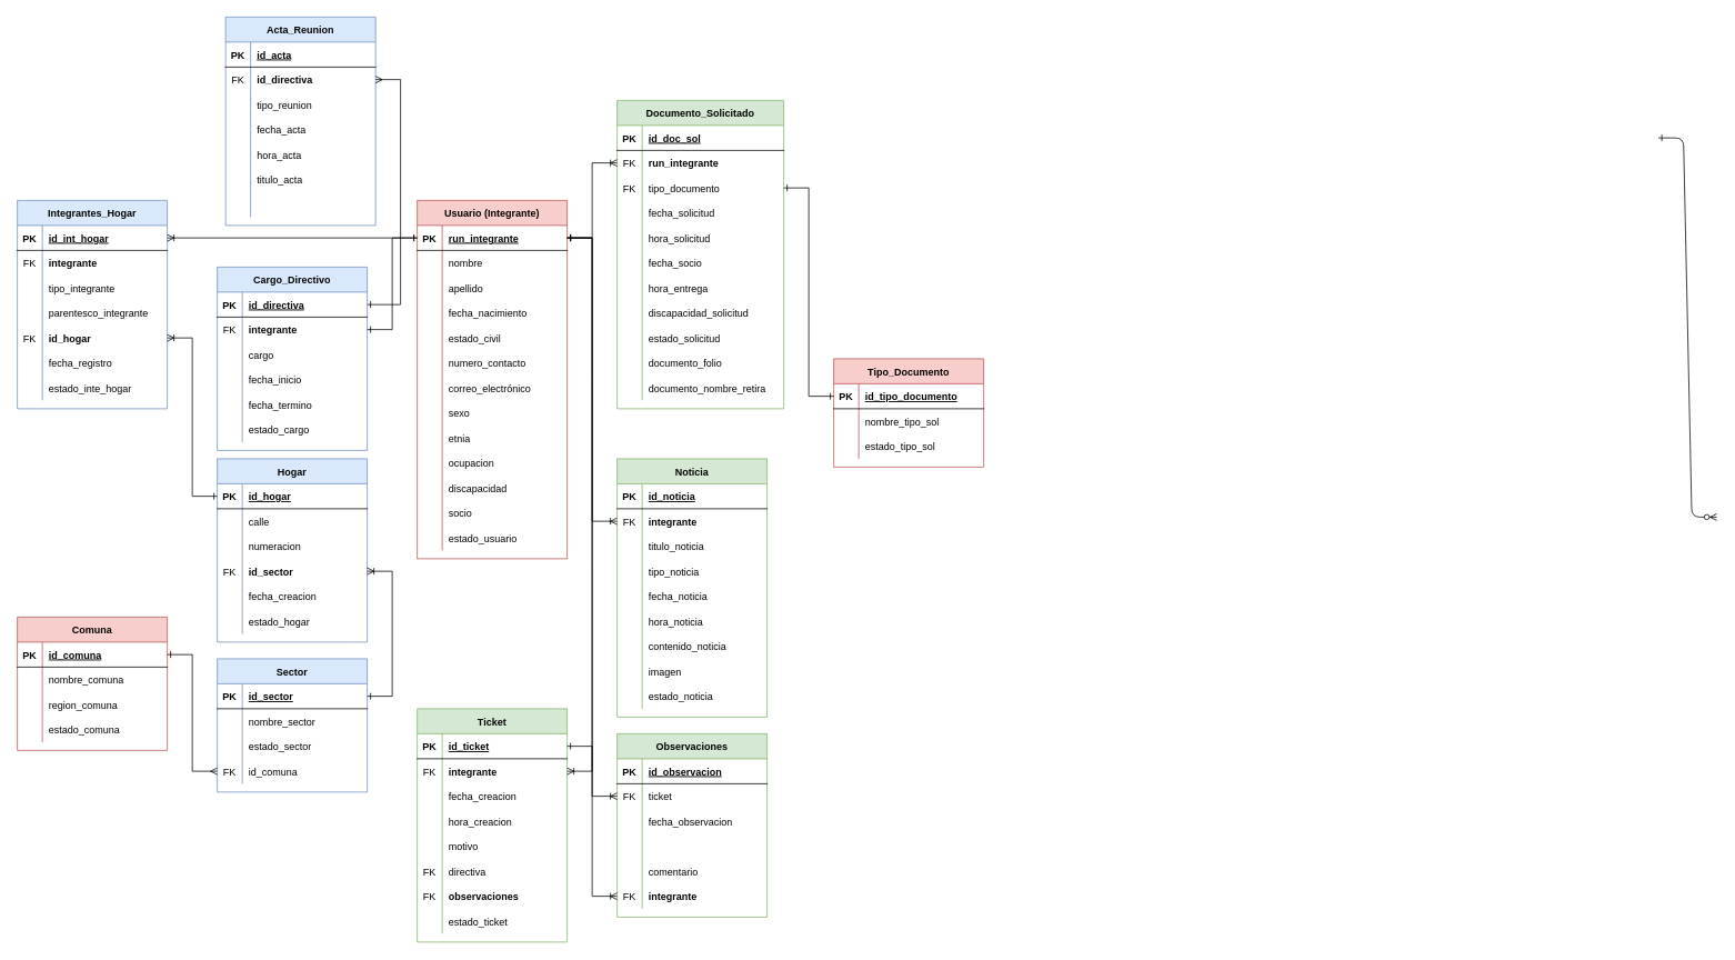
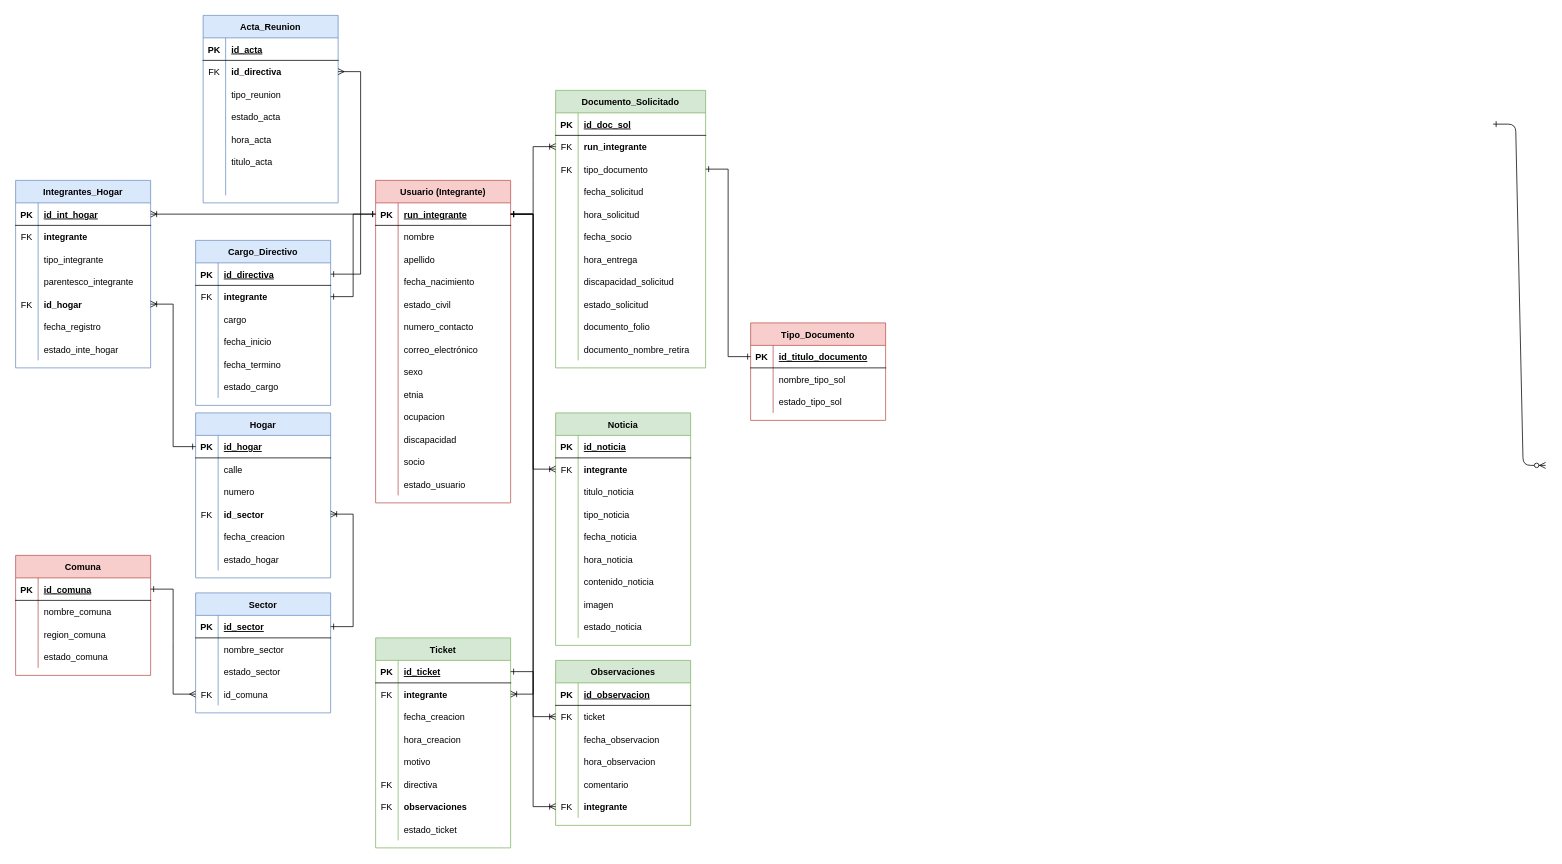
- <mxCell id="257" value="fecha_acta" style="shape=partialRectangle;connectable=0;fillColor=none;top=0;left=0;bottom=0;right=0;align=left;spacingLeft=6;overflow=hidden;" parent="255" vertex="1"><mxGeometry x="30" width="150" height="30" as="geometry"><mxRectangle width="150" height="30" as="alternateBounds" /></mxGeometry></mxCell>
+ <mxCell id="257" value="estado_acta" style="shape=partialRectangle;connectable=0;fillColor=none;top=0;left=0;bottom=0;right=0;align=left;spacingLeft=6;overflow=hidden;" parent="255" vertex="1"><mxGeometry x="30" width="150" height="30" as="geometry"><mxRectangle width="150" height="30" as="alternateBounds" /></mxGeometry></mxCell>
- <mxCell id="238" value="id_tipo_documento" style="shape=partialRectangle;connectable=0;fillColor=none;top=0;left=0;bottom=0;right=0;align=left;spacingLeft=6;fontStyle=5;overflow=hidden;" parent="236" vertex="1"><mxGeometry x="30" width="150" height="30" as="geometry"><mxRectangle width="150" height="30" as="alternateBounds" /></mxGeometry></mxCell>
+ <mxCell id="238" value="id_titulo_documento" style="shape=partialRectangle;connectable=0;fillColor=none;top=0;left=0;bottom=0;right=0;align=left;spacingLeft=6;fontStyle=5;overflow=hidden;" parent="236" vertex="1"><mxGeometry x="30" width="150" height="30" as="geometry"><mxRectangle width="150" height="30" as="alternateBounds" /></mxGeometry></mxCell>
- <mxCell id="71" value="numeracion" style="shape=partialRectangle;connectable=0;fillColor=none;top=0;left=0;bottom=0;right=0;align=left;spacingLeft=6;overflow=hidden;" parent="69" vertex="1"><mxGeometry x="30" width="150" height="30" as="geometry"><mxRectangle width="150" height="30" as="alternateBounds" /></mxGeometry></mxCell>
+ <mxCell id="71" value="numero" style="shape=partialRectangle;connectable=0;fillColor=none;top=0;left=0;bottom=0;right=0;align=left;spacingLeft=6;overflow=hidden;" parent="69" vertex="1"><mxGeometry x="30" width="150" height="30" as="geometry"><mxRectangle width="150" height="30" as="alternateBounds" /></mxGeometry></mxCell>
+ <mxCell id="202" value="hora_observacion" style="shape=partialRectangle;connectable=0;fillColor=none;top=0;left=0;bottom=0;right=0;align=left;spacingLeft=6;overflow=hidden;" parent="200" vertex="1"><mxGeometry x="30" width="150" height="30" as="geometry"><mxRectangle width="150" height="30" as="alternateBounds" /></mxGeometry></mxCell>
